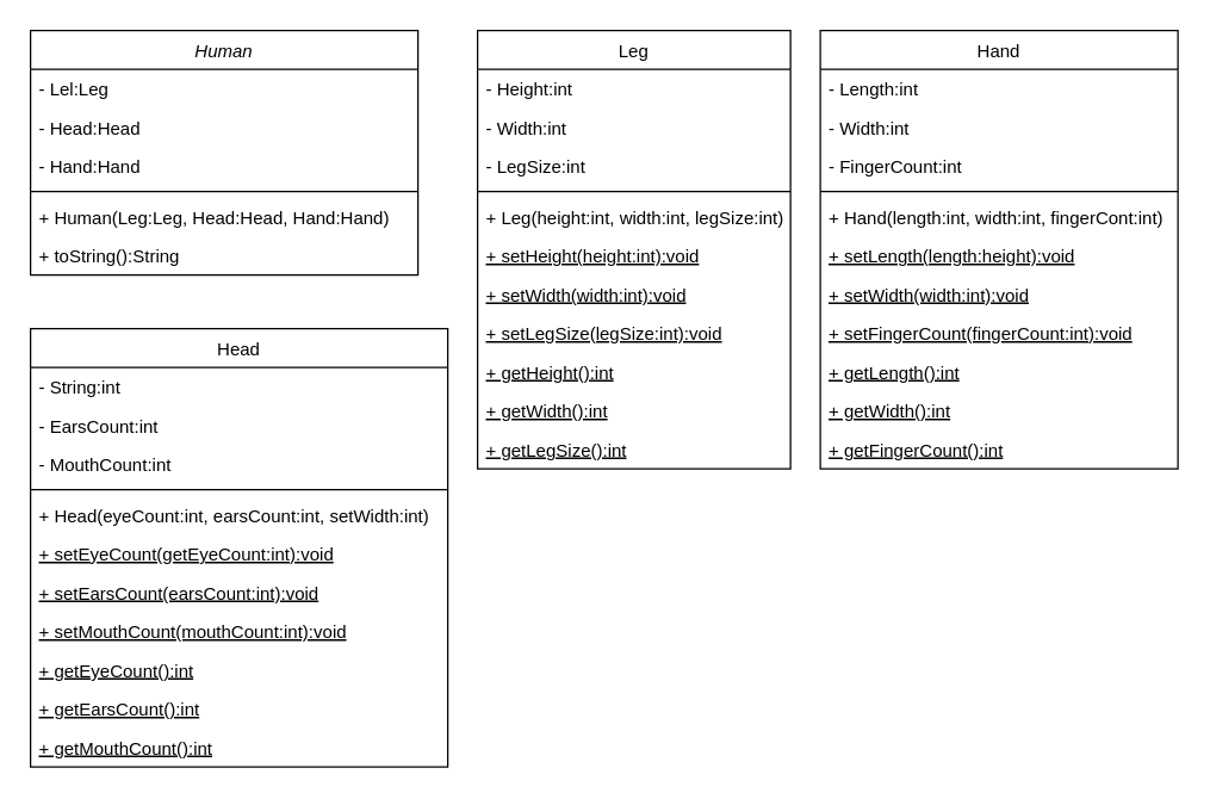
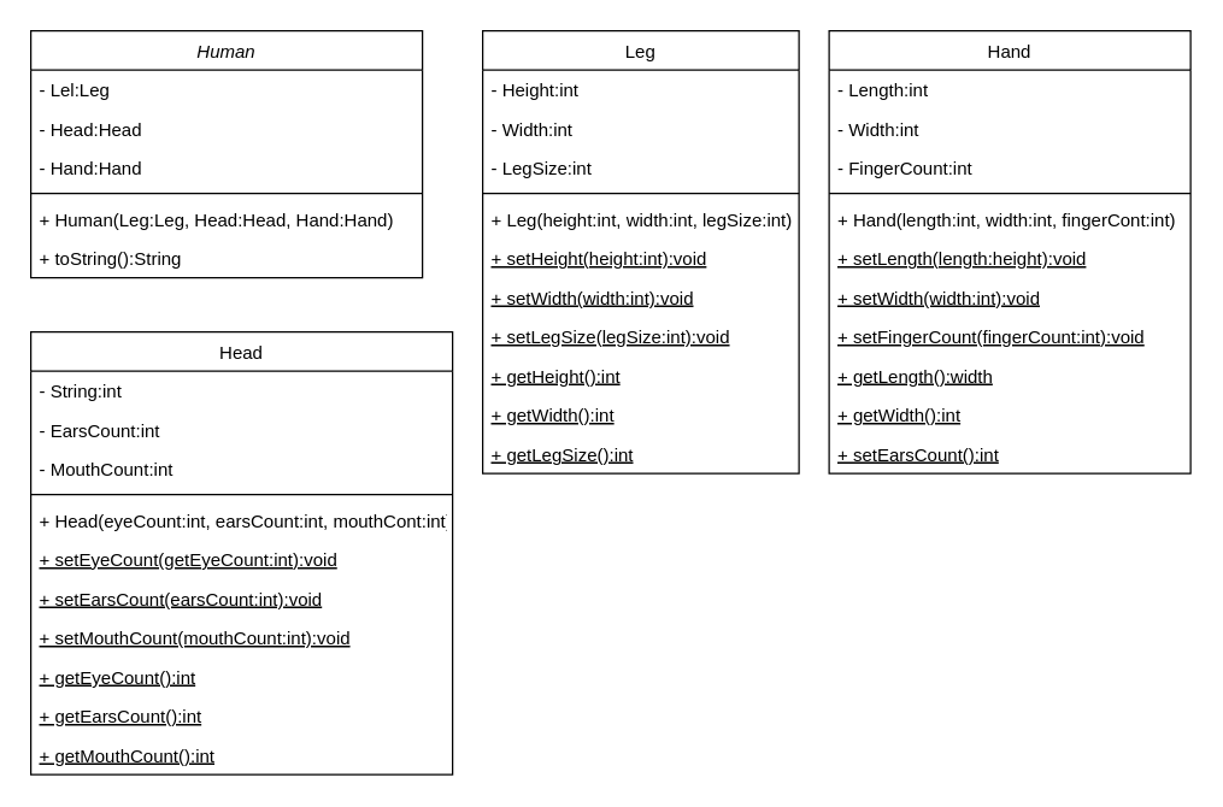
- <mxCell id="30" value="+ getLength():int" style="text;align=left;verticalAlign=top;spacingLeft=4;spacingRight=4;overflow=hidden;rotatable=0;points=[[0,0.5],[1,0.5]];portConstraint=eastwest;fontStyle=4" vertex="1" parent="21"><mxGeometry y="216" width="240" height="26" as="geometry" /></mxCell>
+ <mxCell id="30" value="+ getLength():width" style="text;align=left;verticalAlign=top;spacingLeft=4;spacingRight=4;overflow=hidden;rotatable=0;points=[[0,0.5],[1,0.5]];portConstraint=eastwest;fontStyle=4" vertex="1" parent="21"><mxGeometry y="216" width="240" height="26" as="geometry" /></mxCell>
- <mxCell id="32" value="+ getFingerCount():int" style="text;align=left;verticalAlign=top;spacingLeft=4;spacingRight=4;overflow=hidden;rotatable=0;points=[[0,0.5],[1,0.5]];portConstraint=eastwest;fontStyle=4" vertex="1" parent="21"><mxGeometry y="268" width="240" height="26" as="geometry" /></mxCell>
+ <mxCell id="32" value="+ setEarsCount():int" style="text;align=left;verticalAlign=top;spacingLeft=4;spacingRight=4;overflow=hidden;rotatable=0;points=[[0,0.5],[1,0.5]];portConstraint=eastwest;fontStyle=4" vertex="1" parent="21"><mxGeometry y="268" width="240" height="26" as="geometry" /></mxCell>
- <mxCell id="38" value="+ Head(eyeCount:int, earsCount:int, setWidth:int)" style="text;align=left;verticalAlign=top;spacingLeft=4;spacingRight=4;overflow=hidden;rotatable=0;points=[[0,0.5],[1,0.5]];portConstraint=eastwest;" vertex="1" parent="33"><mxGeometry y="112" width="280" height="26" as="geometry" /></mxCell>
+ <mxCell id="38" value="+ Head(eyeCount:int, earsCount:int, mouthCont:int)" style="text;align=left;verticalAlign=top;spacingLeft=4;spacingRight=4;overflow=hidden;rotatable=0;points=[[0,0.5],[1,0.5]];portConstraint=eastwest;" vertex="1" parent="33"><mxGeometry y="112" width="280" height="26" as="geometry" /></mxCell>
